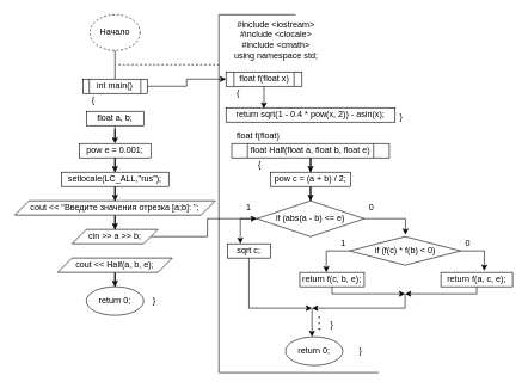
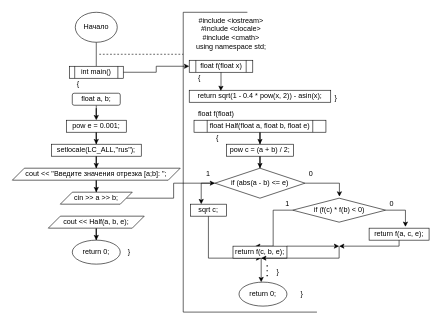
- <mxCell id="3" value="Начало" style="ellipse;whiteSpace=wrap;html=1;dashed=1;" parent="1" vertex="1"><mxGeometry x="125" y="20" width="70" height="50" as="geometry" /></mxCell>
+ <mxCell id="3" value="Начало" style="ellipse;whiteSpace=wrap;html=1;" parent="1" vertex="1"><mxGeometry x="125" y="20" width="70" height="50" as="geometry" /></mxCell>
- <mxCell id="18" value="float a, b;" style="rounded=0;whiteSpace=wrap;html=1;" parent="1" vertex="1"><mxGeometry x="120" y="155" width="80" height="20" as="geometry" /></mxCell>
+ <mxCell id="18" value="float a, b;" style="whiteSpace=wrap;html=1;rounded=1;" parent="1" vertex="1"><mxGeometry x="120" y="155" width="80" height="20" as="geometry" /></mxCell>
- <mxCell id="42" value="return f(c, b, e);" style="rounded=0;whiteSpace=wrap;html=1;" vertex="1" parent="1"><mxGeometry x="418" y="380" width="90" height="20" as="geometry" /></mxCell>
+ <mxCell id="42" value="return f(c, b, e);" style="rounded=0;whiteSpace=wrap;html=1;" vertex="1" parent="1"><mxGeometry x="388" y="410" width="90" height="20" as="geometry" /></mxCell>
